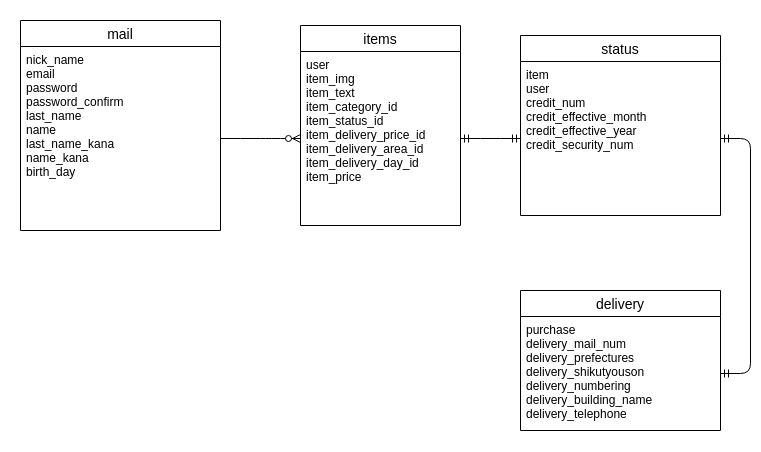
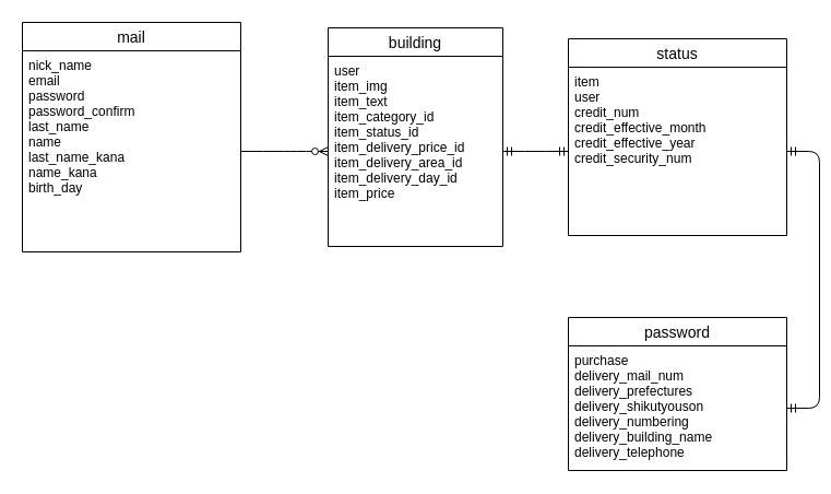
- <mxCell id="4" value="items" style="swimlane;fontStyle=0;childLayout=stackLayout;horizontal=1;startSize=26;horizontalStack=0;resizeParent=1;resizeParentMax=0;resizeLast=0;collapsible=1;marginBottom=0;align=center;fontSize=14;" parent="1" vertex="1"><mxGeometry x="300" y="25" width="160" height="200" as="geometry" /></mxCell>
+ <mxCell id="4" value="building" style="swimlane;fontStyle=0;childLayout=stackLayout;horizontal=1;startSize=26;horizontalStack=0;resizeParent=1;resizeParentMax=0;resizeLast=0;collapsible=1;marginBottom=0;align=center;fontSize=14;" parent="1" vertex="1"><mxGeometry x="300" y="25" width="160" height="200" as="geometry" /></mxCell>
- <mxCell id="8" value="delivery" style="swimlane;fontStyle=0;childLayout=stackLayout;horizontal=1;startSize=26;horizontalStack=0;resizeParent=1;resizeParentMax=0;resizeLast=0;collapsible=1;marginBottom=0;align=center;fontSize=14;" parent="1" vertex="1"><mxGeometry x="520" y="290" width="200" height="140" as="geometry" /></mxCell>
+ <mxCell id="8" value="password" style="swimlane;fontStyle=0;childLayout=stackLayout;horizontal=1;startSize=26;horizontalStack=0;resizeParent=1;resizeParentMax=0;resizeLast=0;collapsible=1;marginBottom=0;align=center;fontSize=14;" parent="1" vertex="1"><mxGeometry x="520" y="290" width="200" height="140" as="geometry" /></mxCell>
